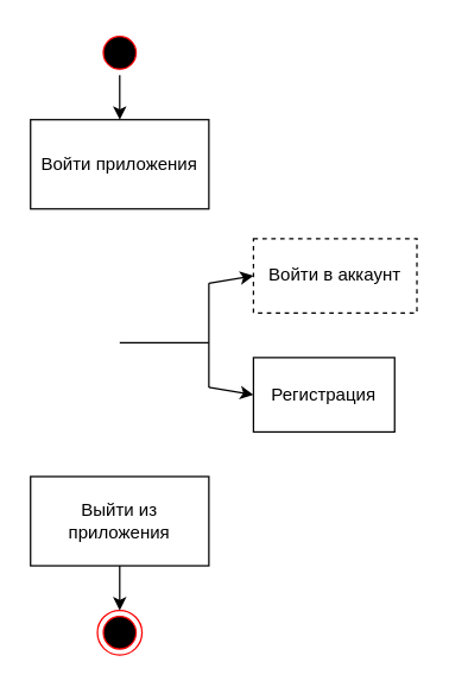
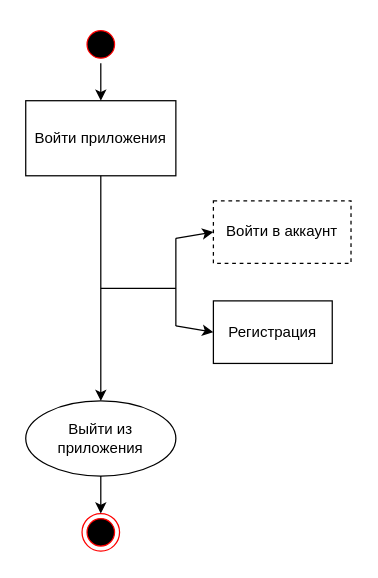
+ <mxCell id="4" value="" style="edgeStyle=orthogonalEdgeStyle;rounded=0;orthogonalLoop=1;jettySize=auto;html=1;entryX=0.5;entryY=0;entryDx=0;entryDy=0;exitX=0.5;exitY=1;exitDx=0;exitDy=0;" parent="1" source="2" target="9" edge="1"><mxGeometry relative="1" as="geometry"><mxPoint x="80" y="680" as="targetPoint" /><Array as="points"><mxPoint x="80" y="320" /><mxPoint x="80" y="320" /></Array><mxPoint x="80" y="600" as="sourcePoint" /></mxGeometry></mxCell>
- <mxCell id="9" value="Выйти из приложения" style="rounded=0;whiteSpace=wrap;html=1;" parent="1" vertex="1"><mxGeometry x="20" y="320" width="120" height="60" as="geometry" /></mxCell>
+ <mxCell id="9" value="Выйти из приложения" style="ellipse;whiteSpace=wrap;html=1;" parent="1" vertex="1"><mxGeometry x="20" y="320" width="120" height="60" as="geometry" /></mxCell>
